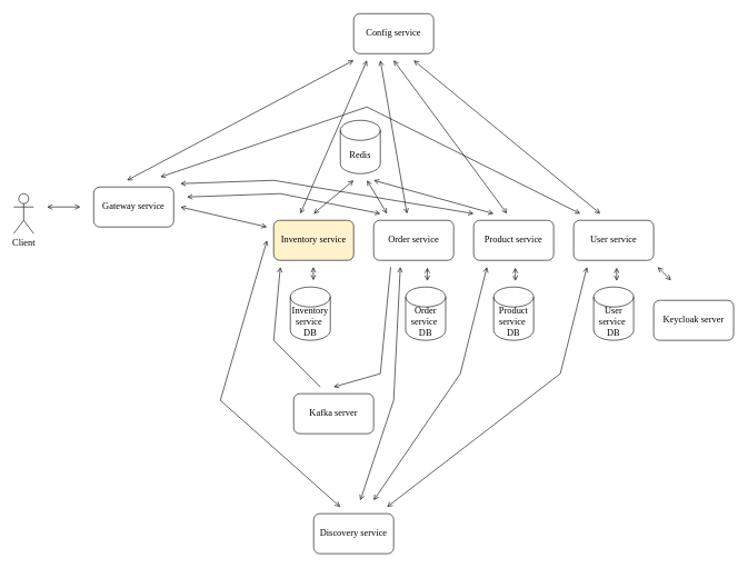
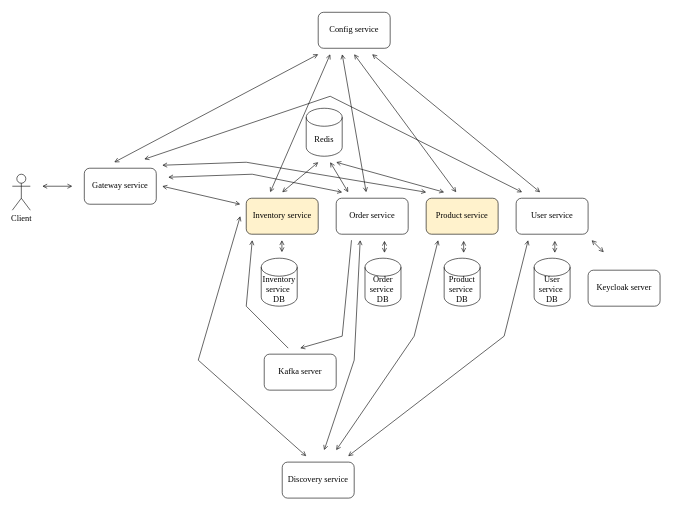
- <mxCell id="9" value="Product service" style="rounded=1;whiteSpace=wrap;html=1;fontSize=14;fontFamily=Times New Roman;" vertex="1" parent="1"><mxGeometry x="710" y="330" width="120" height="60" as="geometry" /></mxCell>
+ <mxCell id="9" value="Product service" style="rounded=1;whiteSpace=wrap;html=1;fontSize=14;fontFamily=Times New Roman;fillColor=#fff2cc;" vertex="1" parent="1"><mxGeometry x="710" y="330" width="120" height="60" as="geometry" /></mxCell>
